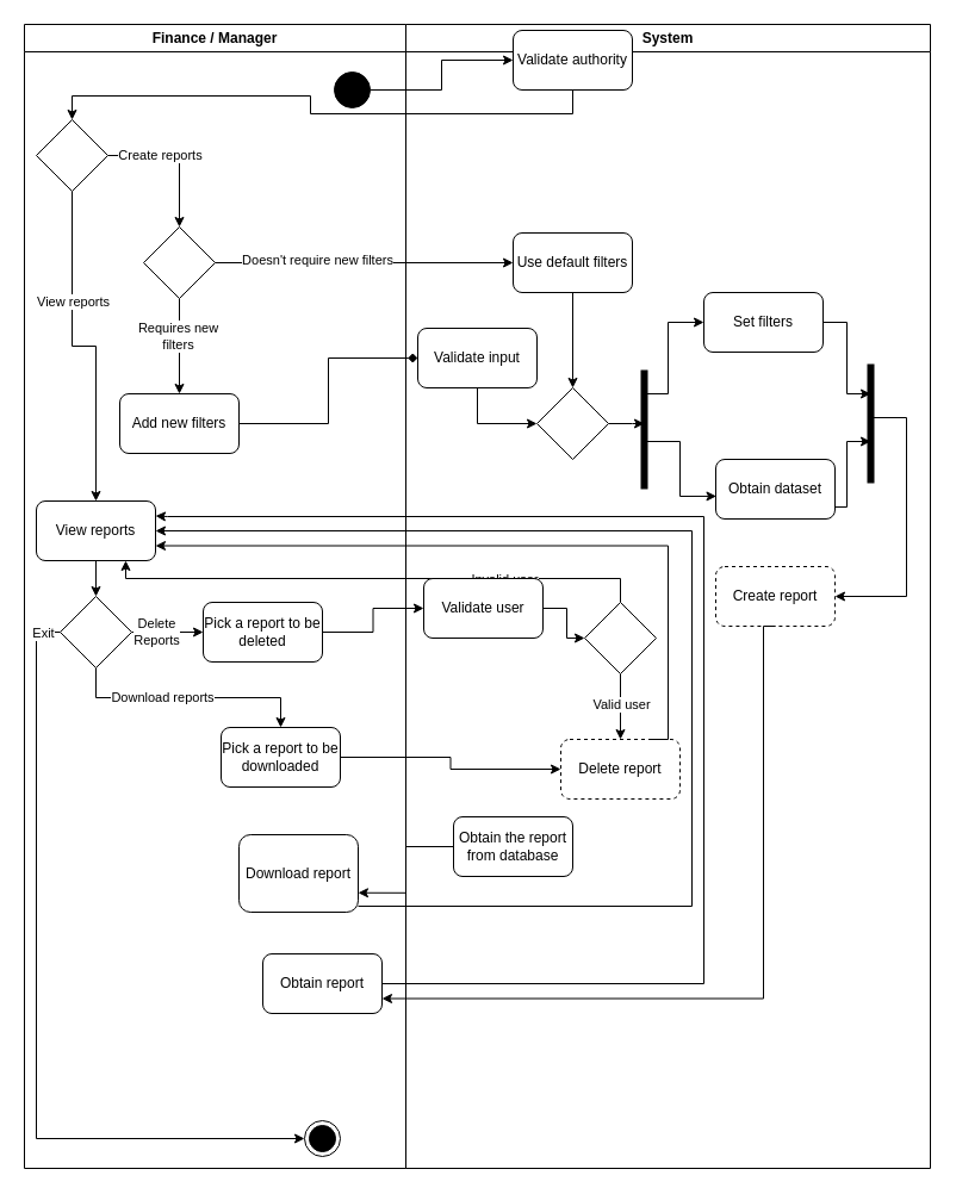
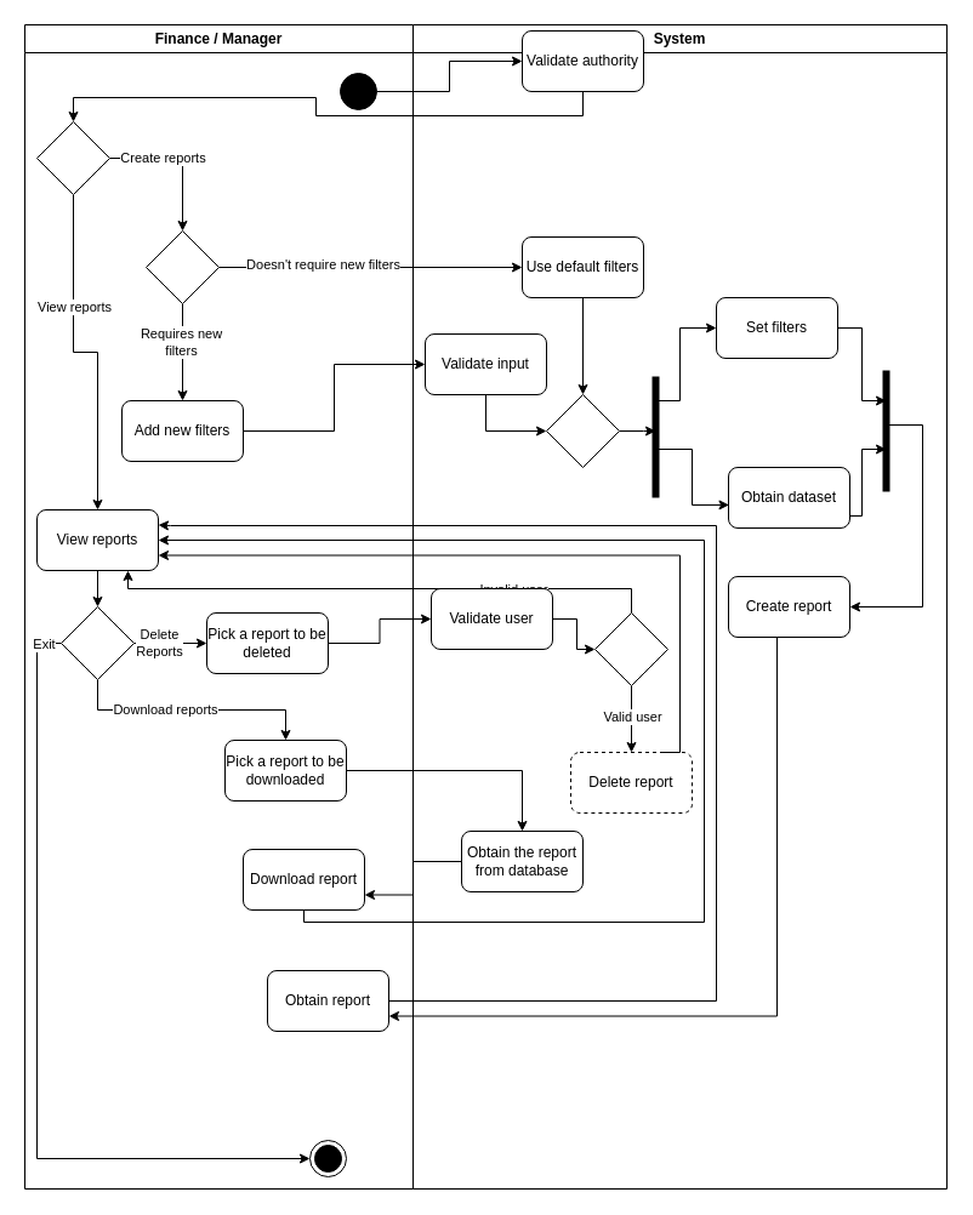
- <mxCell id="58" style="edgeStyle=orthogonalEdgeStyle;rounded=0;orthogonalLoop=1;jettySize=auto;html=1;entryX=0;entryY=0.5;entryDx=0;entryDy=0;endArrow=diamond;" edge="1" parent="1" source="7" target="46"><mxGeometry relative="1" as="geometry" /></mxCell>
+ <mxCell id="58" style="edgeStyle=orthogonalEdgeStyle;rounded=0;orthogonalLoop=1;jettySize=auto;html=1;entryX=0;entryY=0.5;entryDx=0;entryDy=0;" edge="1" parent="1" source="7" target="46"><mxGeometry relative="1" as="geometry" /></mxCell>
- <mxCell id="47" value="Create report" style="rounded=1;whiteSpace=wrap;html=1;dashed=1;" vertex="1" parent="31"><mxGeometry x="260" y="455" width="100" height="50" as="geometry" /></mxCell>
+ <mxCell id="47" value="Create report" style="rounded=1;whiteSpace=wrap;html=1;" vertex="1" parent="31"><mxGeometry x="260" y="455" width="100" height="50" as="geometry" /></mxCell>
- <mxCell id="63" style="edgeStyle=orthogonalEdgeStyle;rounded=0;orthogonalLoop=1;jettySize=auto;html=1;" edge="1" parent="1" source="26" target="48"><mxGeometry relative="1" as="geometry" /></mxCell>
+ <mxCell id="63" style="edgeStyle=orthogonalEdgeStyle;rounded=0;orthogonalLoop=1;jettySize=auto;html=1;entryX=0.5;entryY=0;entryDx=0;entryDy=0;" edge="1" parent="1" source="26" target="55"><mxGeometry relative="1" as="geometry" /></mxCell>
- <mxCell id="28" value="Download report" style="rounded=1;whiteSpace=wrap;html=1;" vertex="1" parent="2"><mxGeometry x="180" y="680" width="100" height="65" as="geometry" /></mxCell>
+ <mxCell id="28" value="Download report" style="rounded=1;whiteSpace=wrap;html=1;" vertex="1" parent="2"><mxGeometry x="180" y="680" width="100" height="50" as="geometry" /></mxCell>
